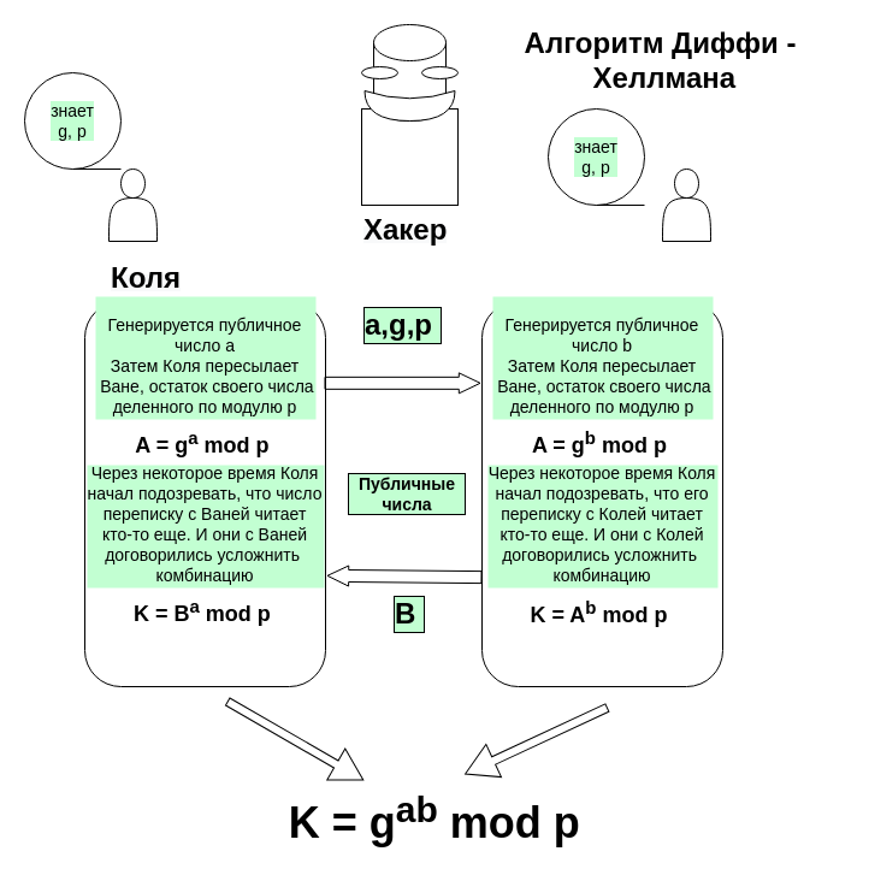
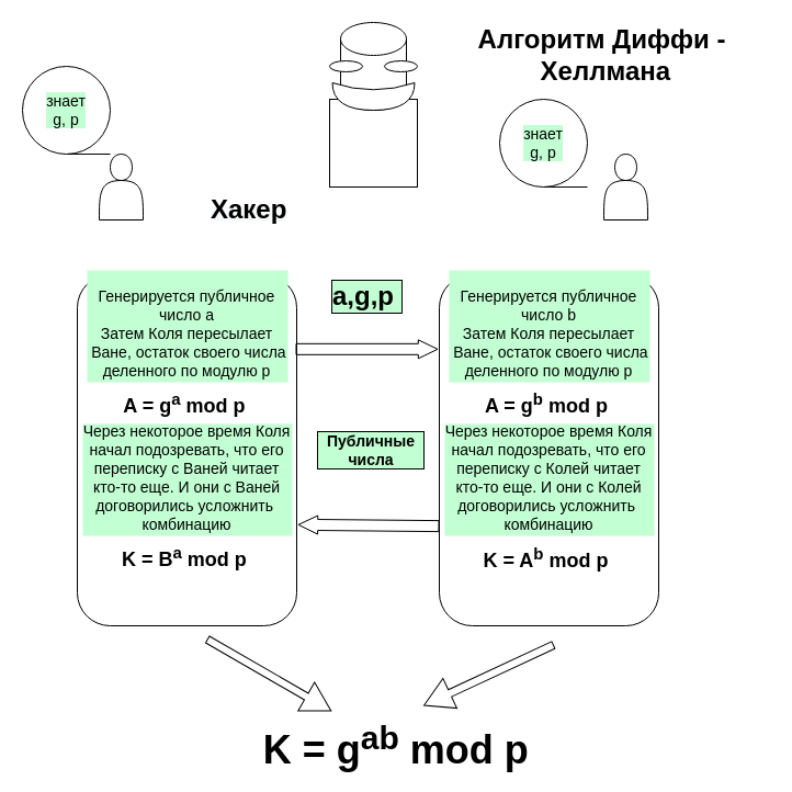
- <mxCell id="14" value="&lt;span style=&quot;color: rgb(0, 0, 0); font-family: Helvetica; font-style: normal; font-variant-ligatures: normal; font-variant-caps: normal; letter-spacing: normal; orphans: 2; text-align: center; text-indent: 0px; text-transform: none; widows: 2; word-spacing: 0px; -webkit-text-stroke-width: 0px; background-color: rgb(248, 249, 250); text-decoration-thickness: initial; text-decoration-style: initial; text-decoration-color: initial; float: none; display: inline !important;&quot;&gt;&lt;b style=&quot;&quot;&gt;&lt;font style=&quot;font-size: 24px;&quot;&gt;Хакер&lt;/font&gt;&lt;/b&gt;&lt;/span&gt;" style="text;whiteSpace=wrap;html=1;" vertex="1" parent="1"><mxGeometry x="300" y="170" width="90" height="30" as="geometry" /></mxCell>
+ <mxCell id="14" value="&lt;span style=&quot;color: rgb(0, 0, 0); font-family: Helvetica; font-style: normal; font-variant-ligatures: normal; font-variant-caps: normal; letter-spacing: normal; orphans: 2; text-align: center; text-indent: 0px; text-transform: none; widows: 2; word-spacing: 0px; -webkit-text-stroke-width: 0px; background-color: rgb(248, 249, 250); text-decoration-thickness: initial; text-decoration-style: initial; text-decoration-color: initial; float: none; display: inline !important;&quot;&gt;&lt;b style=&quot;&quot;&gt;&lt;font style=&quot;font-size: 24px;&quot;&gt;Хакер&lt;/font&gt;&lt;/b&gt;&lt;/span&gt;" style="text;whiteSpace=wrap;html=1;" vertex="1" parent="1"><mxGeometry x="190" y="170" width="90" height="30" as="geometry" /></mxCell>
- <mxCell id="13" value="&lt;span style=&quot;color: rgb(0, 0, 0); font-family: Helvetica; font-style: normal; font-variant-ligatures: normal; font-variant-caps: normal; letter-spacing: normal; orphans: 2; text-align: center; text-indent: 0px; text-transform: none; widows: 2; word-spacing: 0px; -webkit-text-stroke-width: 0px; background-color: rgb(248, 249, 250); text-decoration-thickness: initial; text-decoration-style: initial; text-decoration-color: initial; float: none; display: inline !important;&quot;&gt;&lt;b style=&quot;&quot;&gt;&lt;font style=&quot;font-size: 24px;&quot;&gt;Коля&lt;/font&gt;&lt;/b&gt;&lt;/span&gt;" style="text;whiteSpace=wrap;html=1;" vertex="1" parent="1"><mxGeometry x="90" y="210" width="90" height="30" as="geometry" /></mxCell>
- <mxCell id="25" value="Через некоторое время Коля&#10;начал подозревать, что число&#10;переписку с Ваней читает&#10;кто-то еще. И они с Ваней&#10;договорились усложнить &#10;комбинацию" style="text;strokeColor=none;fillColor=none;align=center;verticalAlign=top;overflow=hidden;labelBackgroundColor=#C2FFD2;labelBorderColor=none;fontSize=14;spacing=0;labelPosition=center;verticalLabelPosition=middle;textDirection=ltr;fontStyle=0" vertex="1" parent="1"><mxGeometry x="60" y="380" width="220" height="110" as="geometry" /></mxCell>
+ <mxCell id="25" value="Через некоторое время Коля&#10;начал подозревать, что его&#10;переписку с Ваней читает&#10;кто-то еще. И они с Ваней&#10;договорились усложнить &#10;комбинацию" style="text;strokeColor=none;fillColor=none;align=center;verticalAlign=top;overflow=hidden;labelBackgroundColor=#C2FFD2;labelBorderColor=none;fontSize=14;spacing=0;labelPosition=center;verticalLabelPosition=middle;textDirection=ltr;fontStyle=0" vertex="1" parent="1"><mxGeometry x="60" y="380" width="220" height="110" as="geometry" /></mxCell>
- <mxCell id="18" value="B&amp;nbsp;" style="text;strokeColor=none;fillColor=none;html=1;fontSize=24;fontStyle=1;verticalAlign=middle;align=left;labelBackgroundColor=#C2FFD2;labelBorderColor=default;" vertex="1" parent="1"><mxGeometry x="325" y="490" width="25" height="40" as="geometry" /></mxCell>
